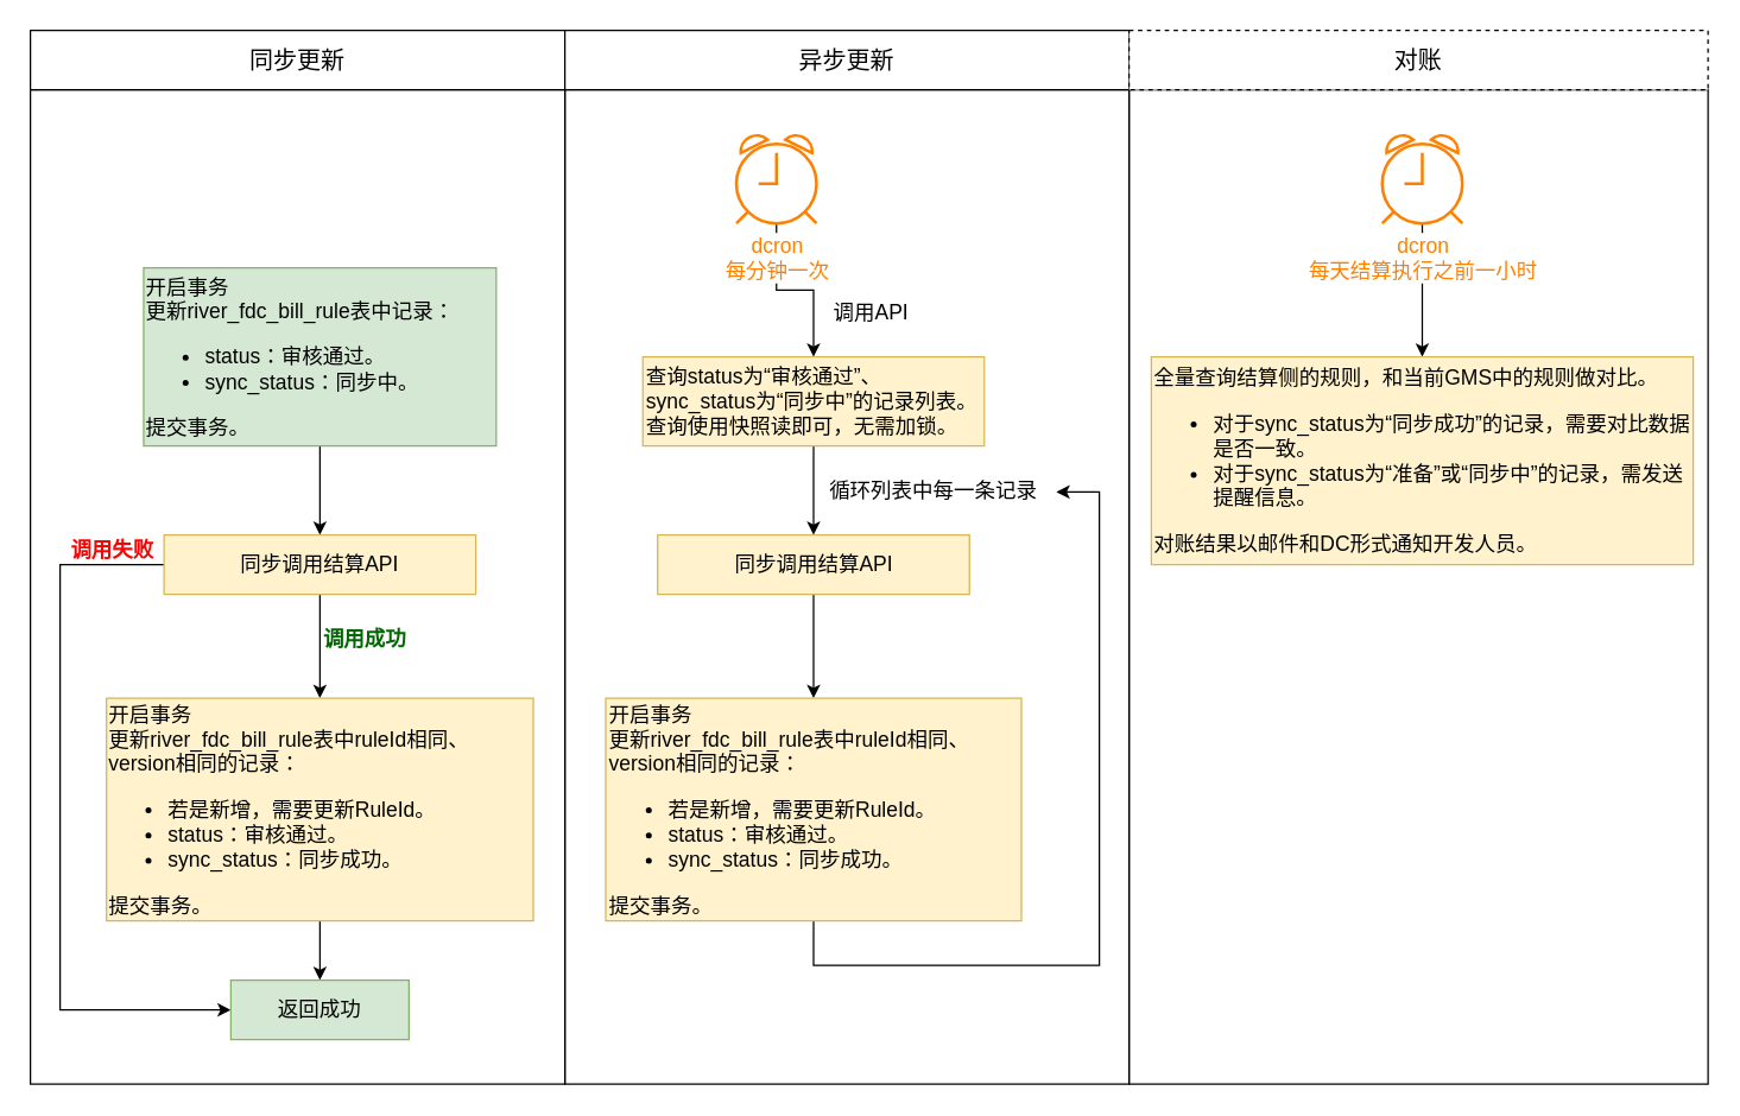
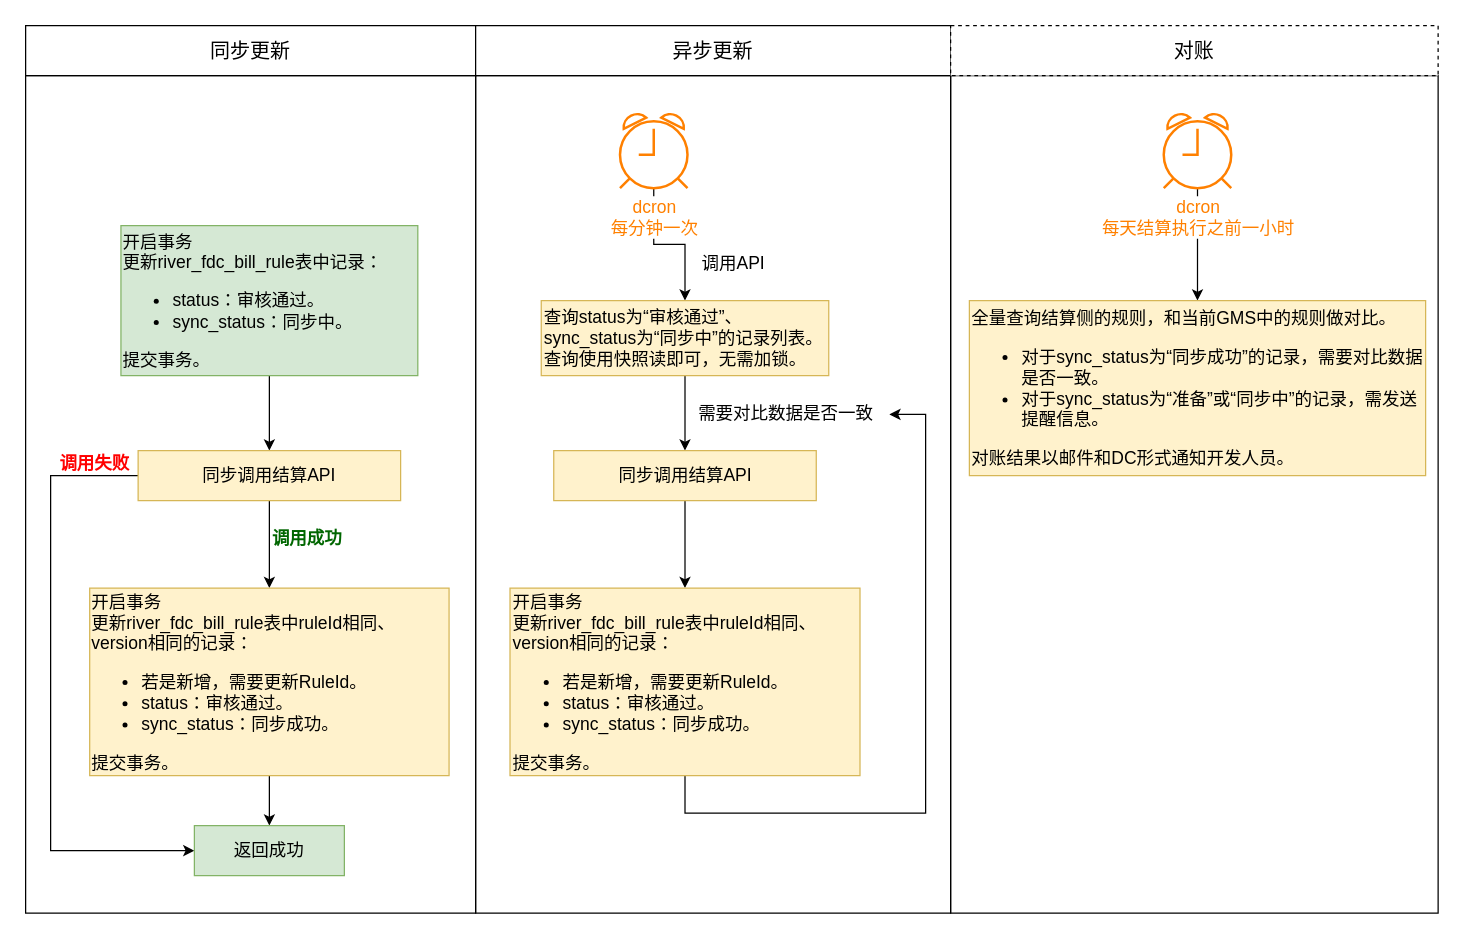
- <mxCell id="24" value="循环列表中每一条记录" style="text;html=1;align=center;verticalAlign=middle;resizable=0;points=[];autosize=1;fontSize=14;fontColor=#000000;" vertex="1" parent="1"><mxGeometry x="547.5" y="320" width="160" height="20" as="geometry" /></mxCell>
+ <mxCell id="24" value="需要对比数据是否一致" style="text;html=1;align=center;verticalAlign=middle;resizable=0;points=[];autosize=1;fontSize=14;fontColor=#000000;" vertex="1" parent="1"><mxGeometry x="547.5" y="320" width="160" height="20" as="geometry" /></mxCell>
